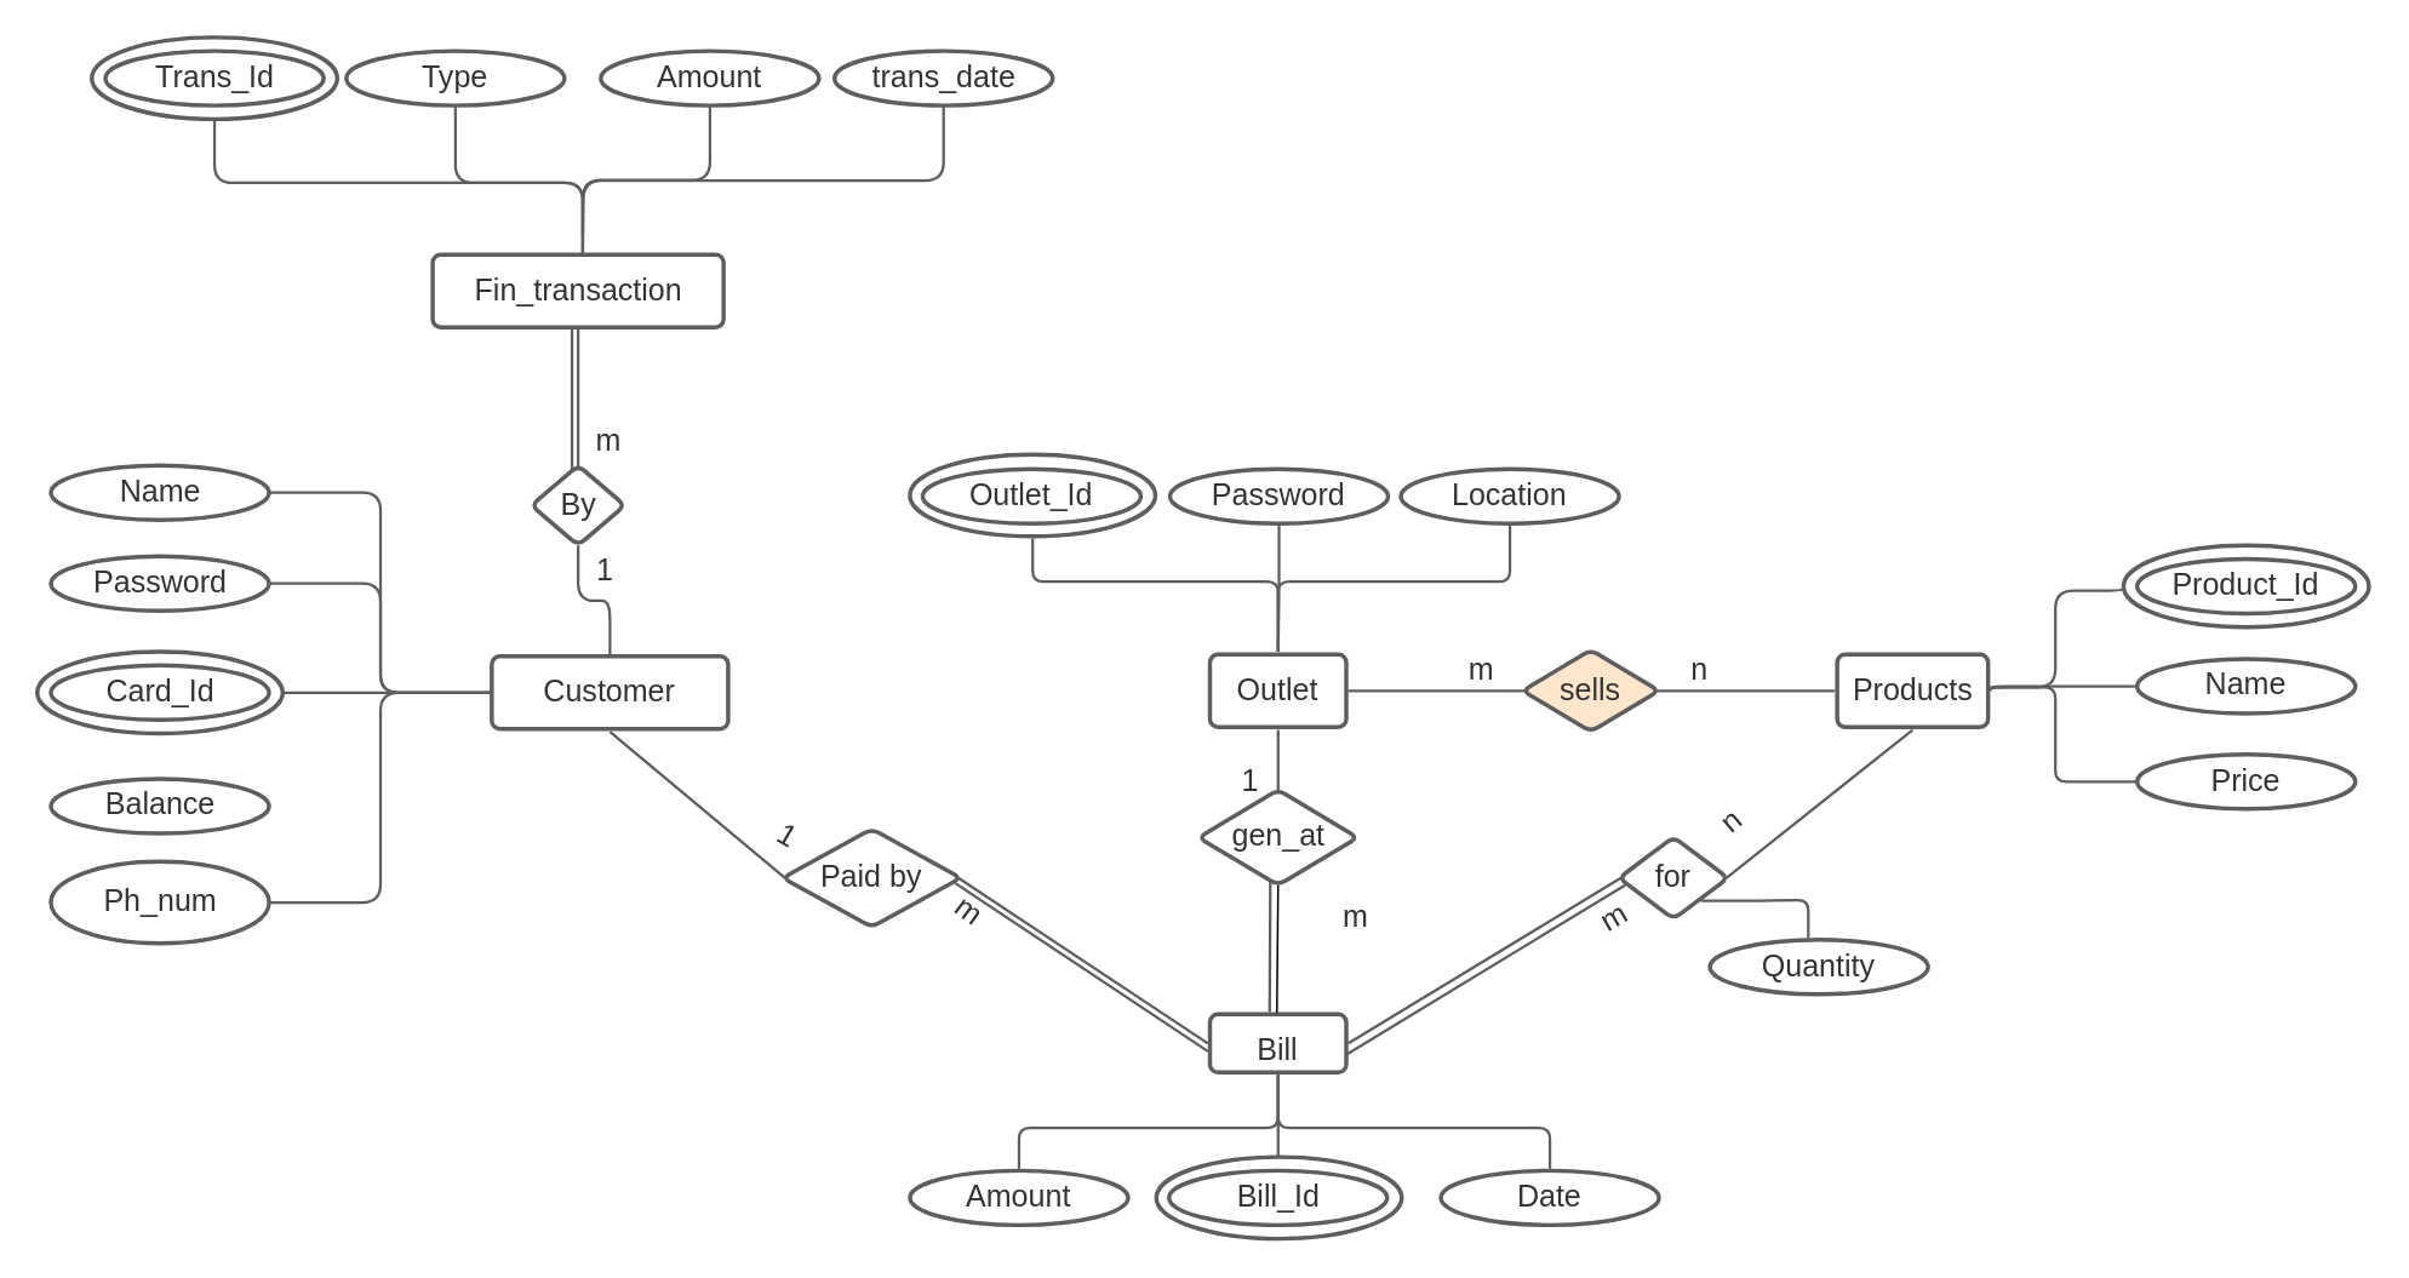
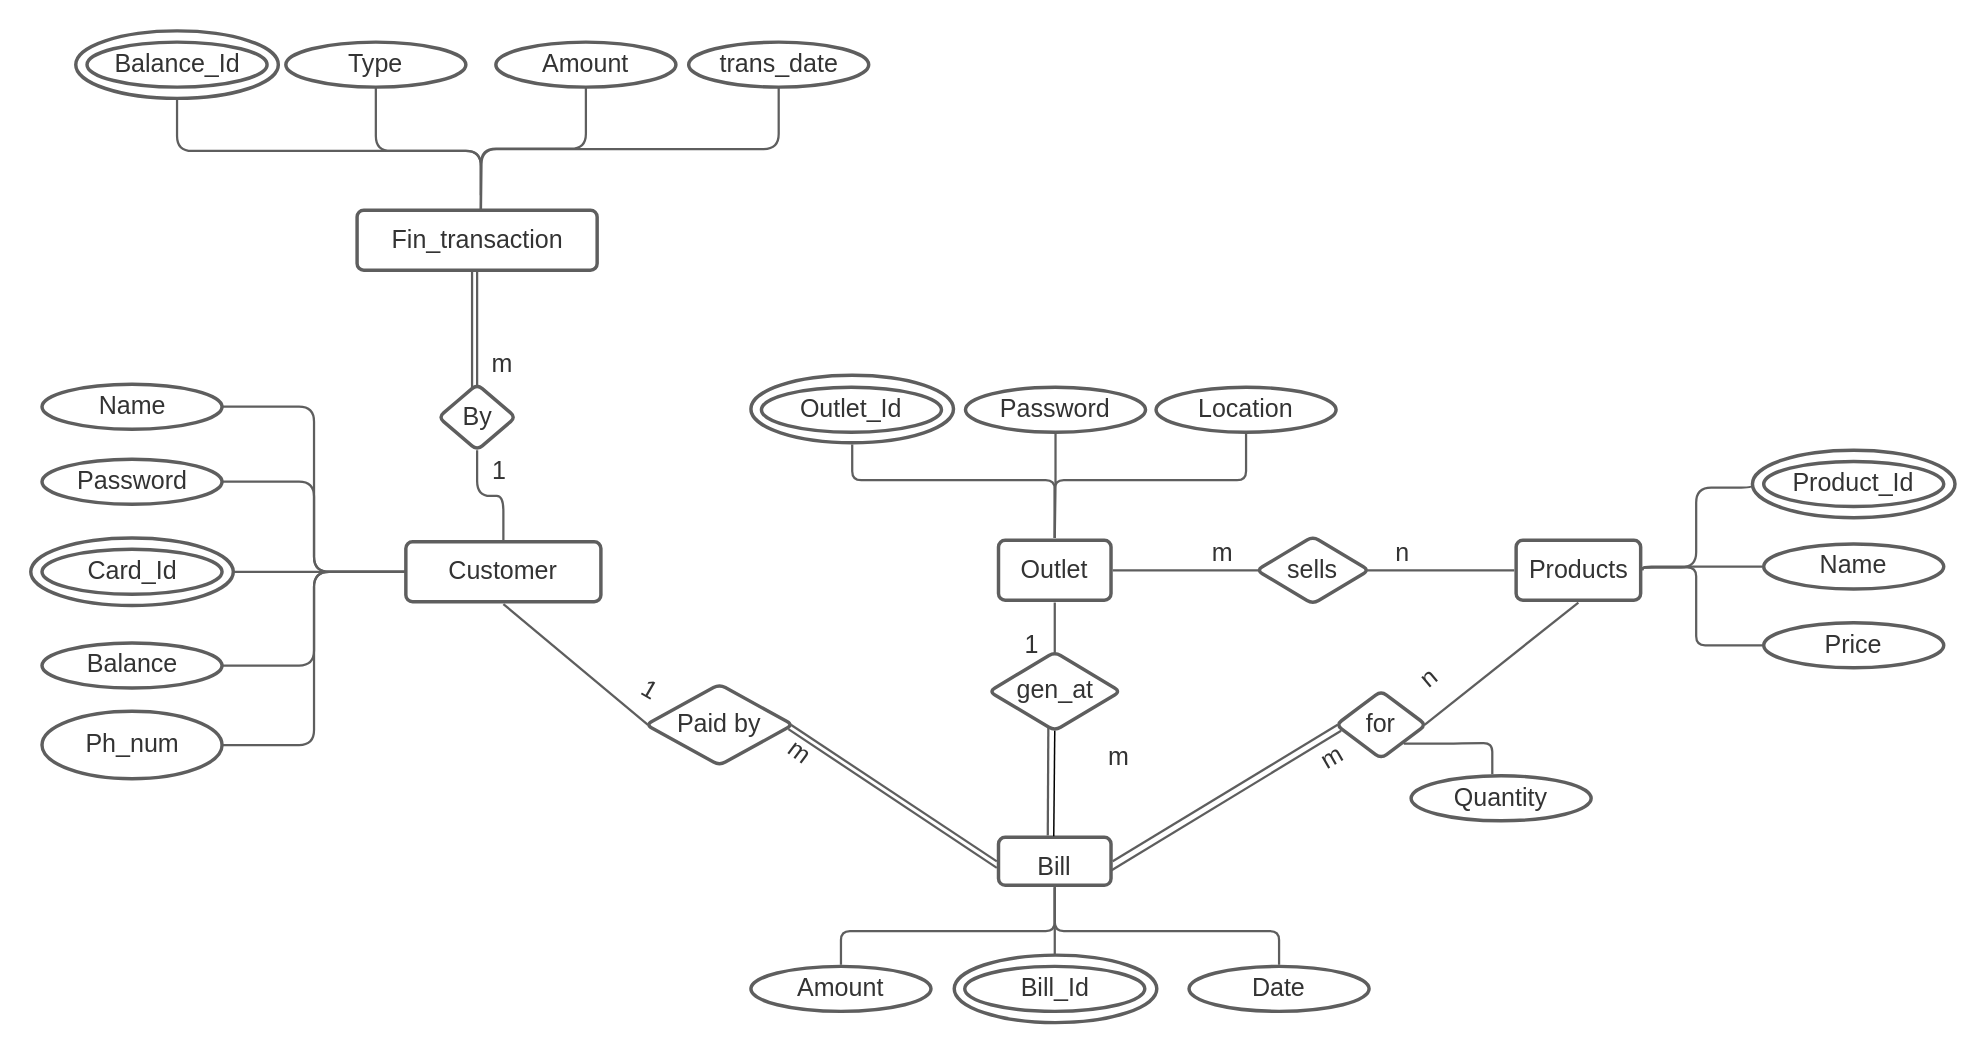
- <mxCell id="69" value="Trans_Id" style="html=1;overflow=block;blockSpacing=1;whiteSpace=wrap;ellipse;whiteSpace=wrap;fontSize=16.7;fontColor=#333333;spacing=3.8;strokeColor=#5e5e5e;strokeOpacity=100;rounded=1;absoluteArcSize=1;arcSize=9;strokeWidth=2.3;" parent="1" vertex="1"><mxGeometry x="57.5" y="27.5" width="120" height="30" as="geometry" /></mxCell>
+ <mxCell id="69" value="Balance_Id" style="html=1;overflow=block;blockSpacing=1;whiteSpace=wrap;ellipse;whiteSpace=wrap;fontSize=16.7;fontColor=#333333;spacing=3.8;strokeColor=#5e5e5e;strokeOpacity=100;rounded=1;absoluteArcSize=1;arcSize=9;strokeWidth=2.3;" parent="1" vertex="1"><mxGeometry x="57.5" y="27.5" width="120" height="30" as="geometry" /></mxCell>
- <mxCell id="39" value="sells" style="html=1;overflow=block;blockSpacing=1;whiteSpace=wrap;rhombus;whiteSpace=wrap;fontSize=16.7;fontColor=#333333;spacing=3.8;strokeColor=#5e5e5e;strokeOpacity=100;rounded=1;absoluteArcSize=1;arcSize=9;strokeWidth=2.3;fillColor=#ffe6cc;" parent="1" vertex="1"><mxGeometry x="837" y="357" width="75" height="45" as="geometry" /></mxCell>
+ <mxCell id="39" value="sells" style="html=1;overflow=block;blockSpacing=1;whiteSpace=wrap;rhombus;whiteSpace=wrap;fontSize=16.7;fontColor=#333333;spacing=3.8;strokeColor=#5e5e5e;strokeOpacity=100;rounded=1;absoluteArcSize=1;arcSize=9;strokeWidth=2.3;" parent="1" vertex="1"><mxGeometry x="837" y="357" width="75" height="45" as="geometry" /></mxCell>
+ <mxCell id="57" style="edgeStyle=orthogonalEdgeStyle;orthogonalLoop=1;jettySize=auto;html=1;exitX=1;exitY=0.5;exitDx=0;exitDy=0;entryX=0;entryY=0.5;entryDx=0;entryDy=0;fontSize=13;endArrow=none;strokeColor=#5E5E5E;strokeWidth=1.5;" parent="1" source="58" target="49" edge="1"><mxGeometry relative="1" as="geometry" /></mxCell>
